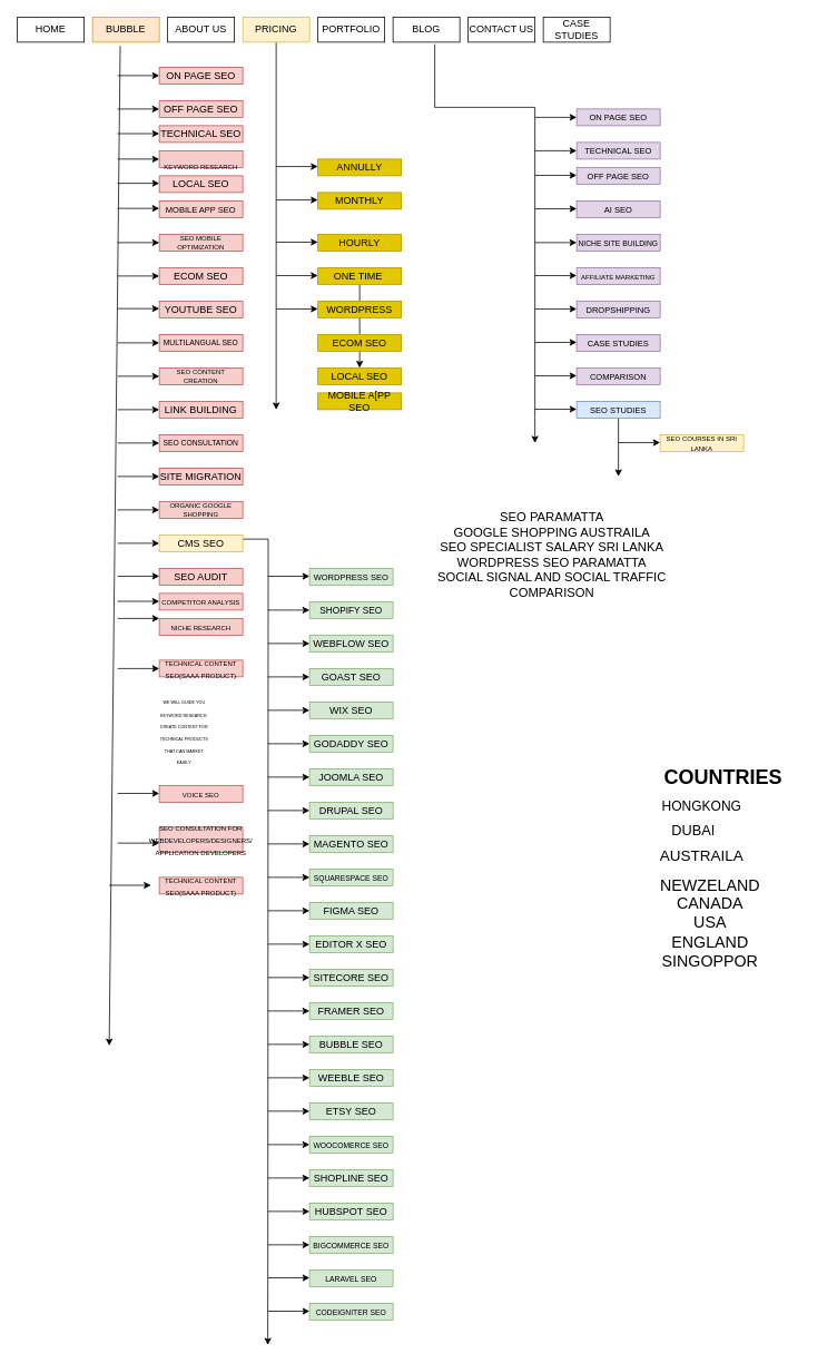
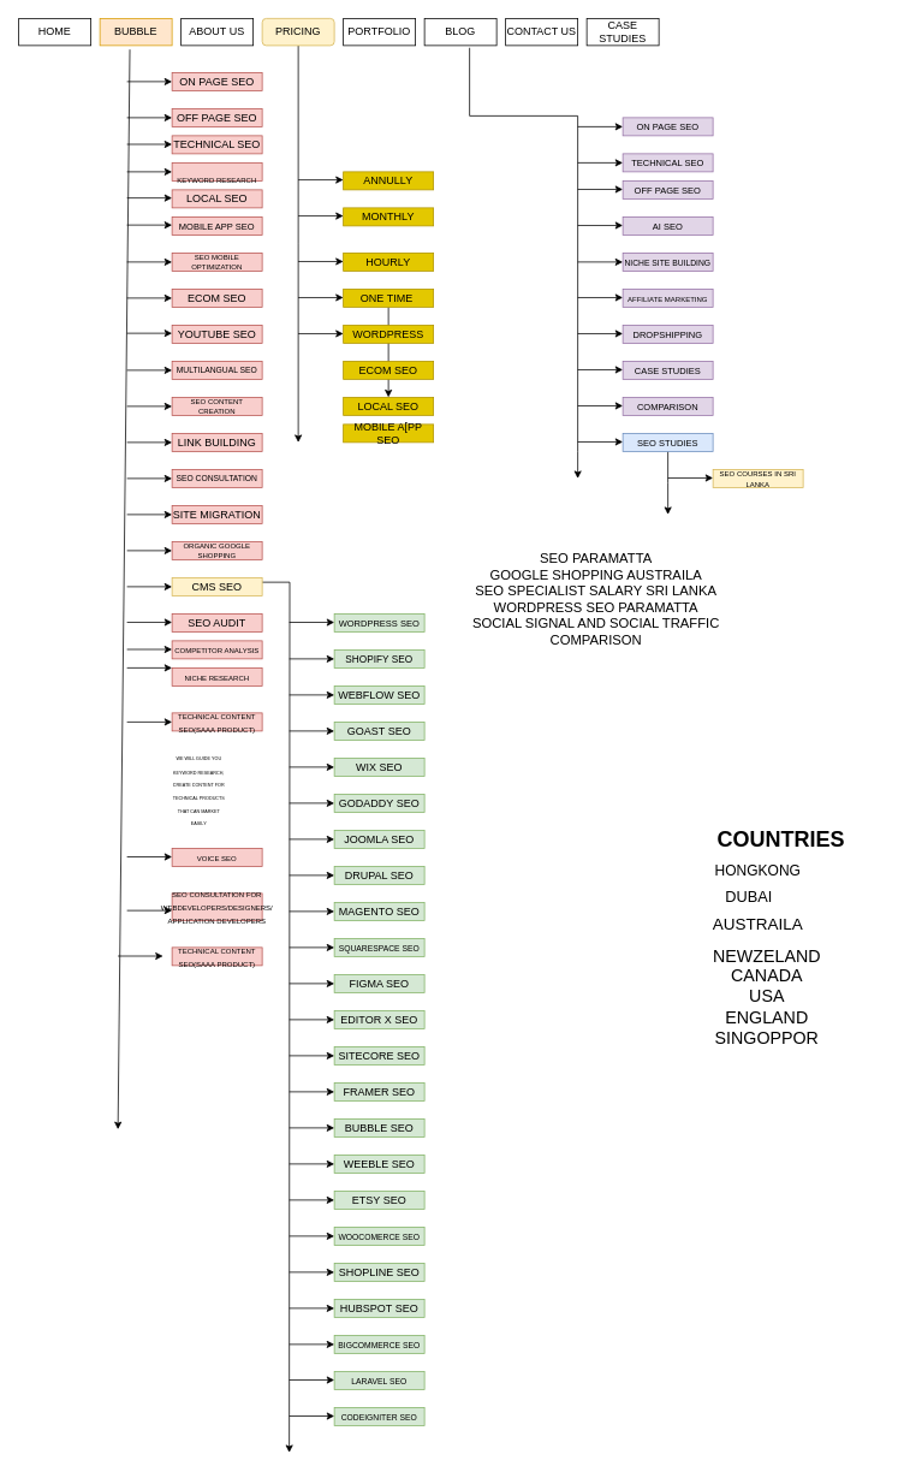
- <mxCell id="6" value="PRICING" style="rounded=0;whiteSpace=wrap;html=1;fillColor=#fff2cc;strokeColor=#d6b656;" parent="1" vertex="1"><mxGeometry x="290" y="20" width="80" height="30" as="geometry" /></mxCell>
+ <mxCell id="6" value="PRICING" style="whiteSpace=wrap;html=1;fillColor=#fff2cc;strokeColor=#d6b656;rounded=1;" parent="1" vertex="1"><mxGeometry x="290" y="20" width="80" height="30" as="geometry" /></mxCell>
